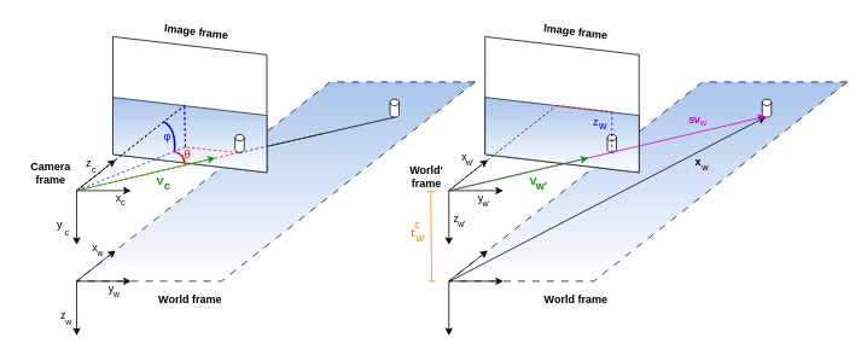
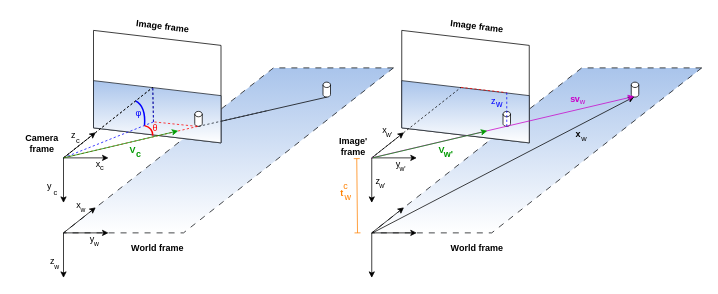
- <mxCell id="53" value="&lt;b&gt;World'&lt;br&gt;frame&lt;/b&gt;" style="text;html=1;align=center;verticalAlign=middle;resizable=0;points=[];autosize=1;strokeColor=none;fillColor=none;" parent="1" vertex="1"><mxGeometry x="440" y="175" width="60" height="40" as="geometry" /></mxCell>
+ <mxCell id="53" value="&lt;b&gt;Image'&lt;br&gt;frame&lt;/b&gt;" style="text;html=1;align=center;verticalAlign=middle;resizable=0;points=[];autosize=1;strokeColor=none;fillColor=none;" parent="1" vertex="1"><mxGeometry x="440" y="175" width="60" height="40" as="geometry" /></mxCell>
